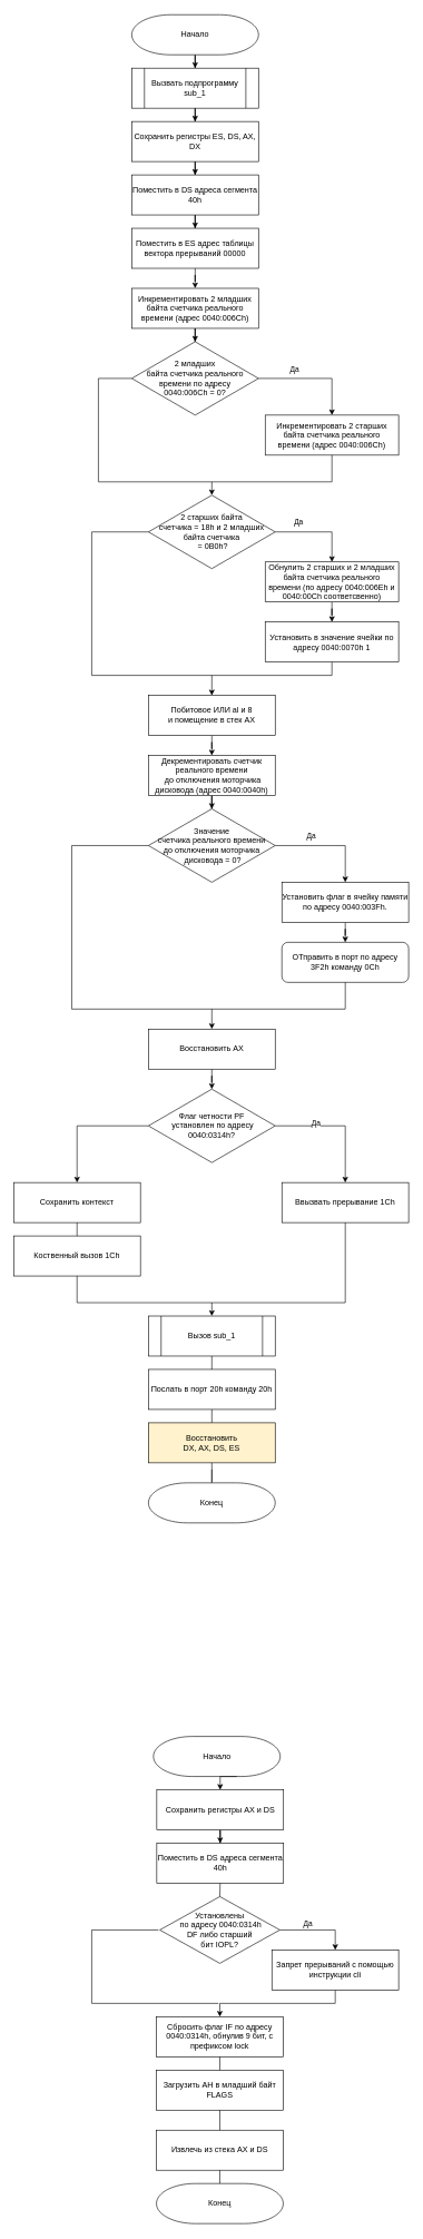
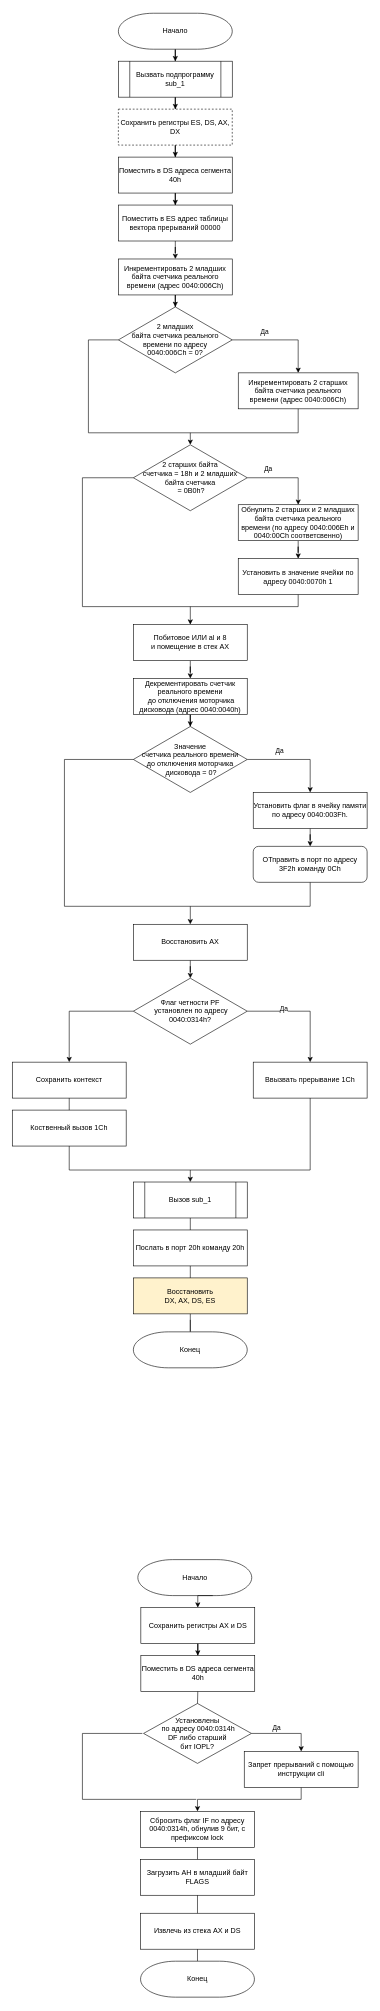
- <mxCell id="7" value="Сохранить регистры ES, DS, AX, DX" style="rounded=0;whiteSpace=wrap;html=1;" parent="1" vertex="1"><mxGeometry x="197" y="180" width="190" height="60" as="geometry" /></mxCell>
+ <mxCell id="7" value="Сохранить регистры ES, DS, AX, DX" style="rounded=0;whiteSpace=wrap;html=1;dashed=1;" parent="1" vertex="1"><mxGeometry x="197" y="180" width="190" height="60" as="geometry" /></mxCell>
